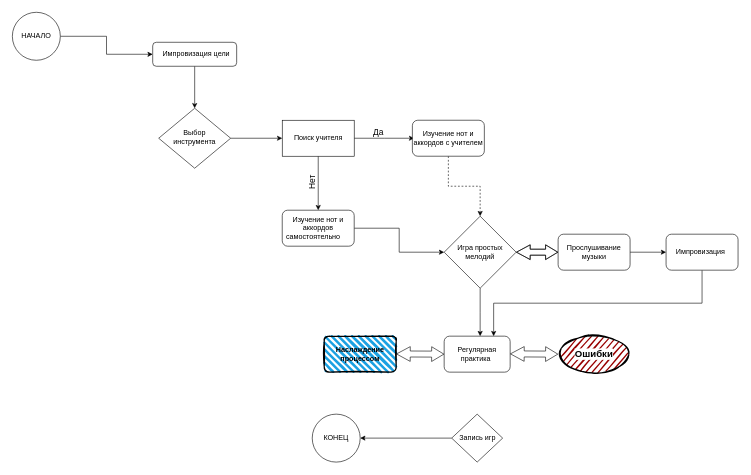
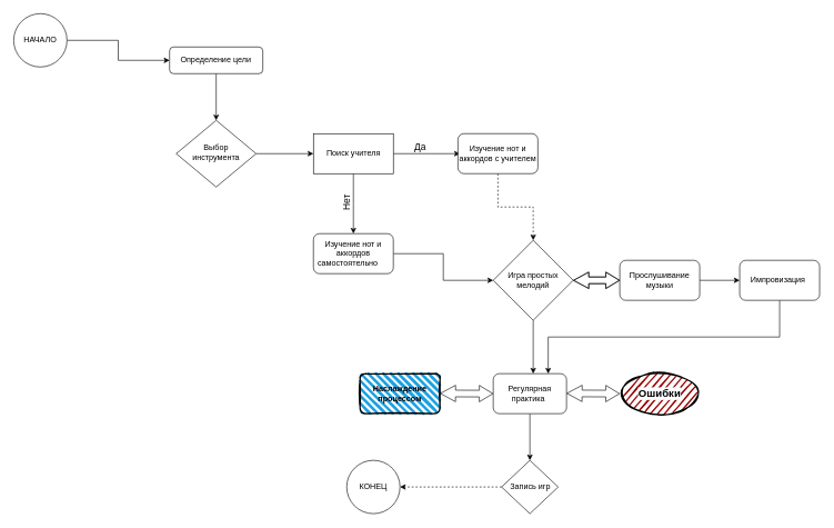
- <mxCell id="3" value="&amp;nbsp; &amp;nbsp; Импровизация цели&lt;span style=&quot;white-space: pre;&quot;&gt;&#09;&lt;/span&gt;" style="rounded=1;whiteSpace=wrap;html=1;fontSize=12;glass=0;strokeWidth=1;shadow=0;align=center;" parent="1" vertex="1"><mxGeometry x="254" y="70" width="140" height="40" as="geometry" /></mxCell>
+ <mxCell id="3" value="&amp;nbsp; &amp;nbsp; Определение цели&lt;span style=&quot;white-space: pre;&quot;&gt;&#09;&lt;/span&gt;" style="rounded=1;whiteSpace=wrap;html=1;fontSize=12;glass=0;strokeWidth=1;shadow=0;align=center;" parent="1" vertex="1"><mxGeometry x="254" y="70" width="140" height="40" as="geometry" /></mxCell>
+ <mxCell id="22" style="edgeStyle=orthogonalEdgeStyle;rounded=0;orthogonalLoop=1;jettySize=auto;html=1;entryX=0.5;entryY=0;entryDx=0;entryDy=0;" edge="1" parent="1" source="23" target="33"><mxGeometry relative="1" as="geometry" /></mxCell>
- <mxCell id="32" style="edgeStyle=orthogonalEdgeStyle;rounded=0;orthogonalLoop=1;jettySize=auto;html=1;exitX=0;exitY=0.5;exitDx=0;exitDy=0;entryX=1;entryY=0.5;entryDx=0;entryDy=0;" edge="1" parent="1" source="33" target="11"><mxGeometry relative="1" as="geometry" /></mxCell>
+ <mxCell id="32" style="edgeStyle=orthogonalEdgeStyle;rounded=0;orthogonalLoop=1;jettySize=auto;html=1;exitX=0;exitY=0.5;exitDx=0;exitDy=0;entryX=1;entryY=0.5;entryDx=0;entryDy=0;dashed=1;" edge="1" parent="1" source="33" target="11"><mxGeometry relative="1" as="geometry" /></mxCell>
